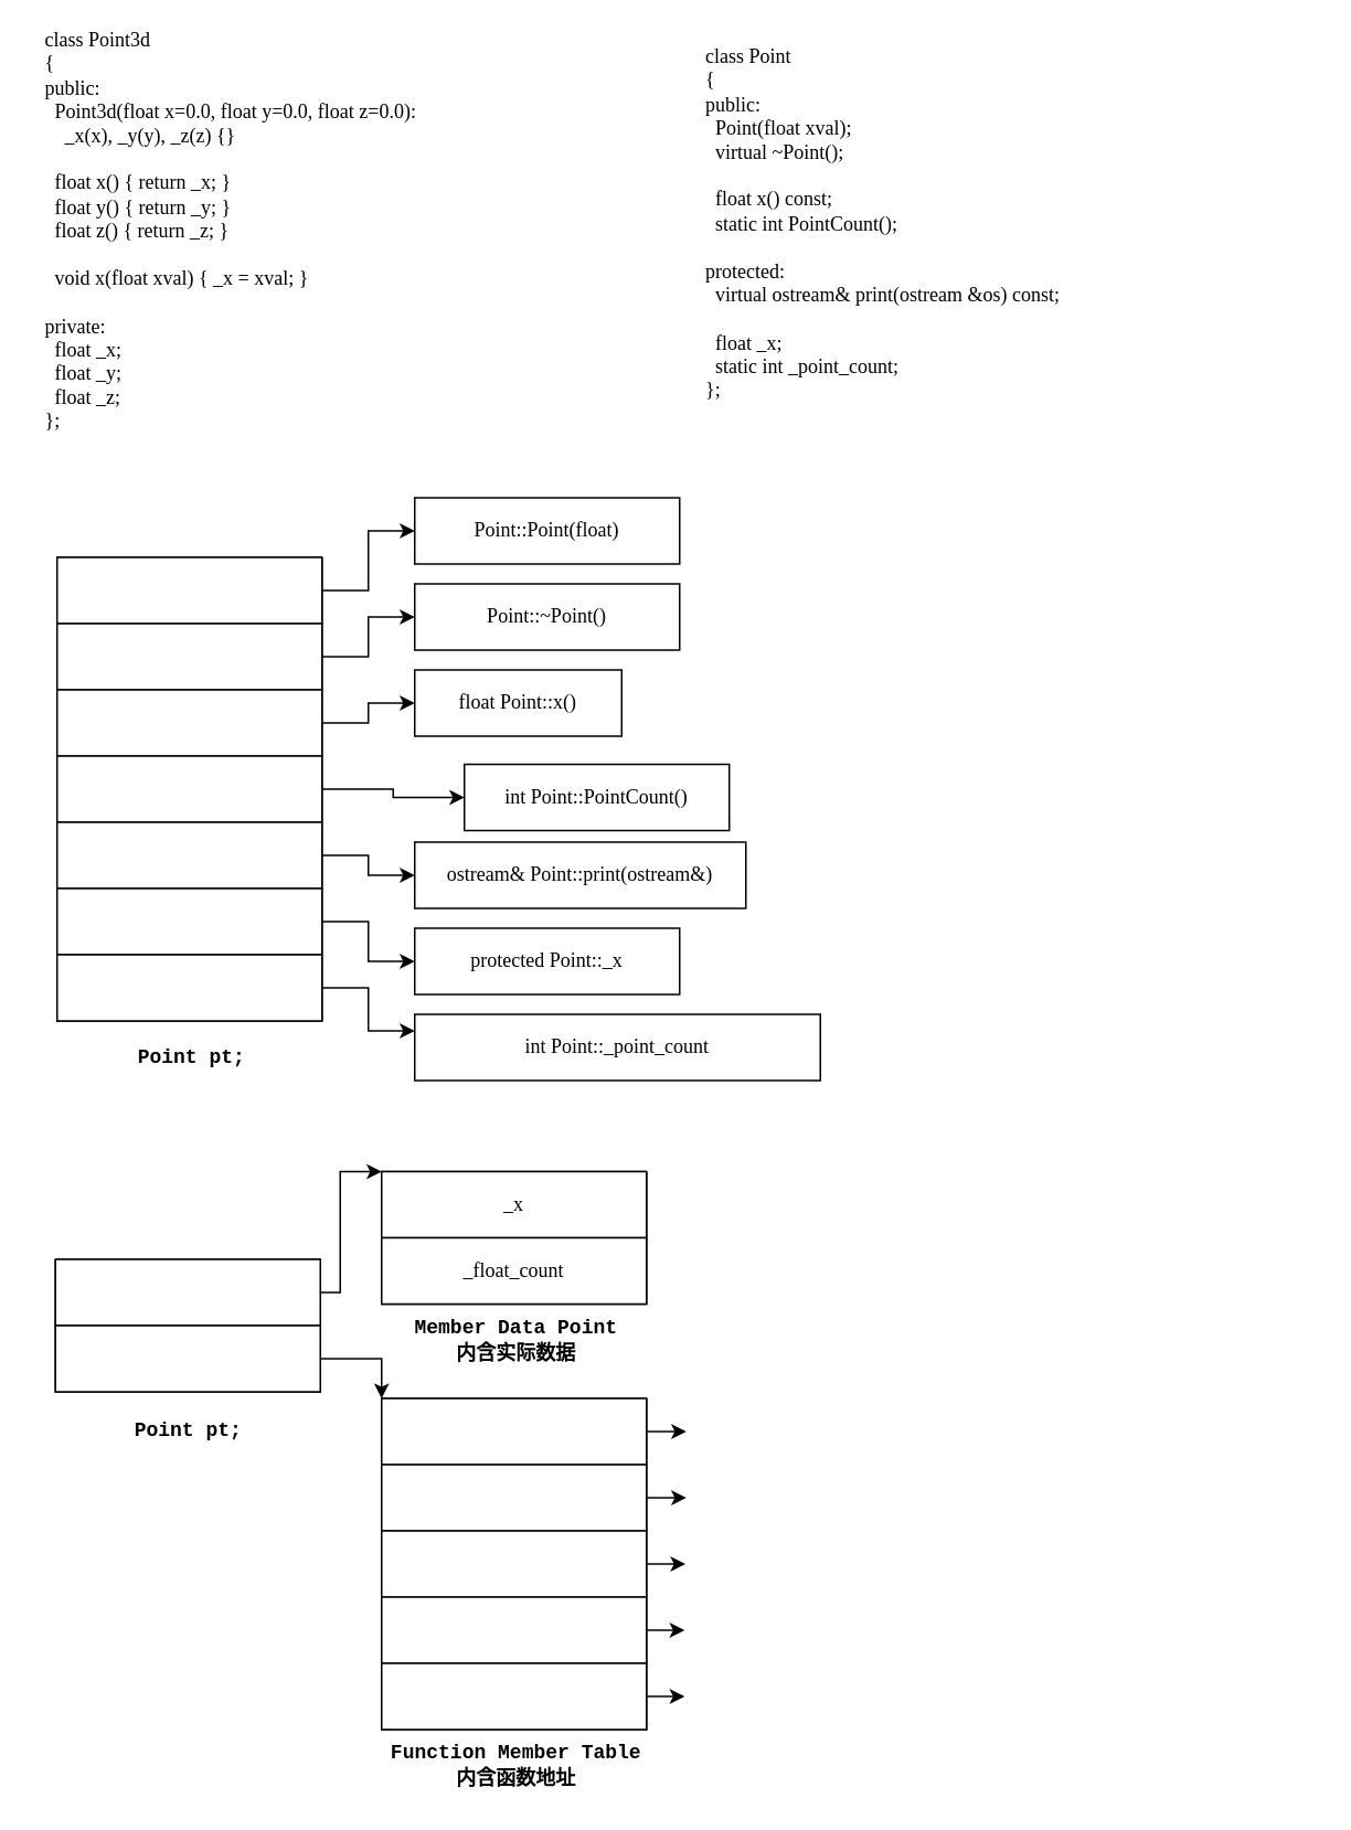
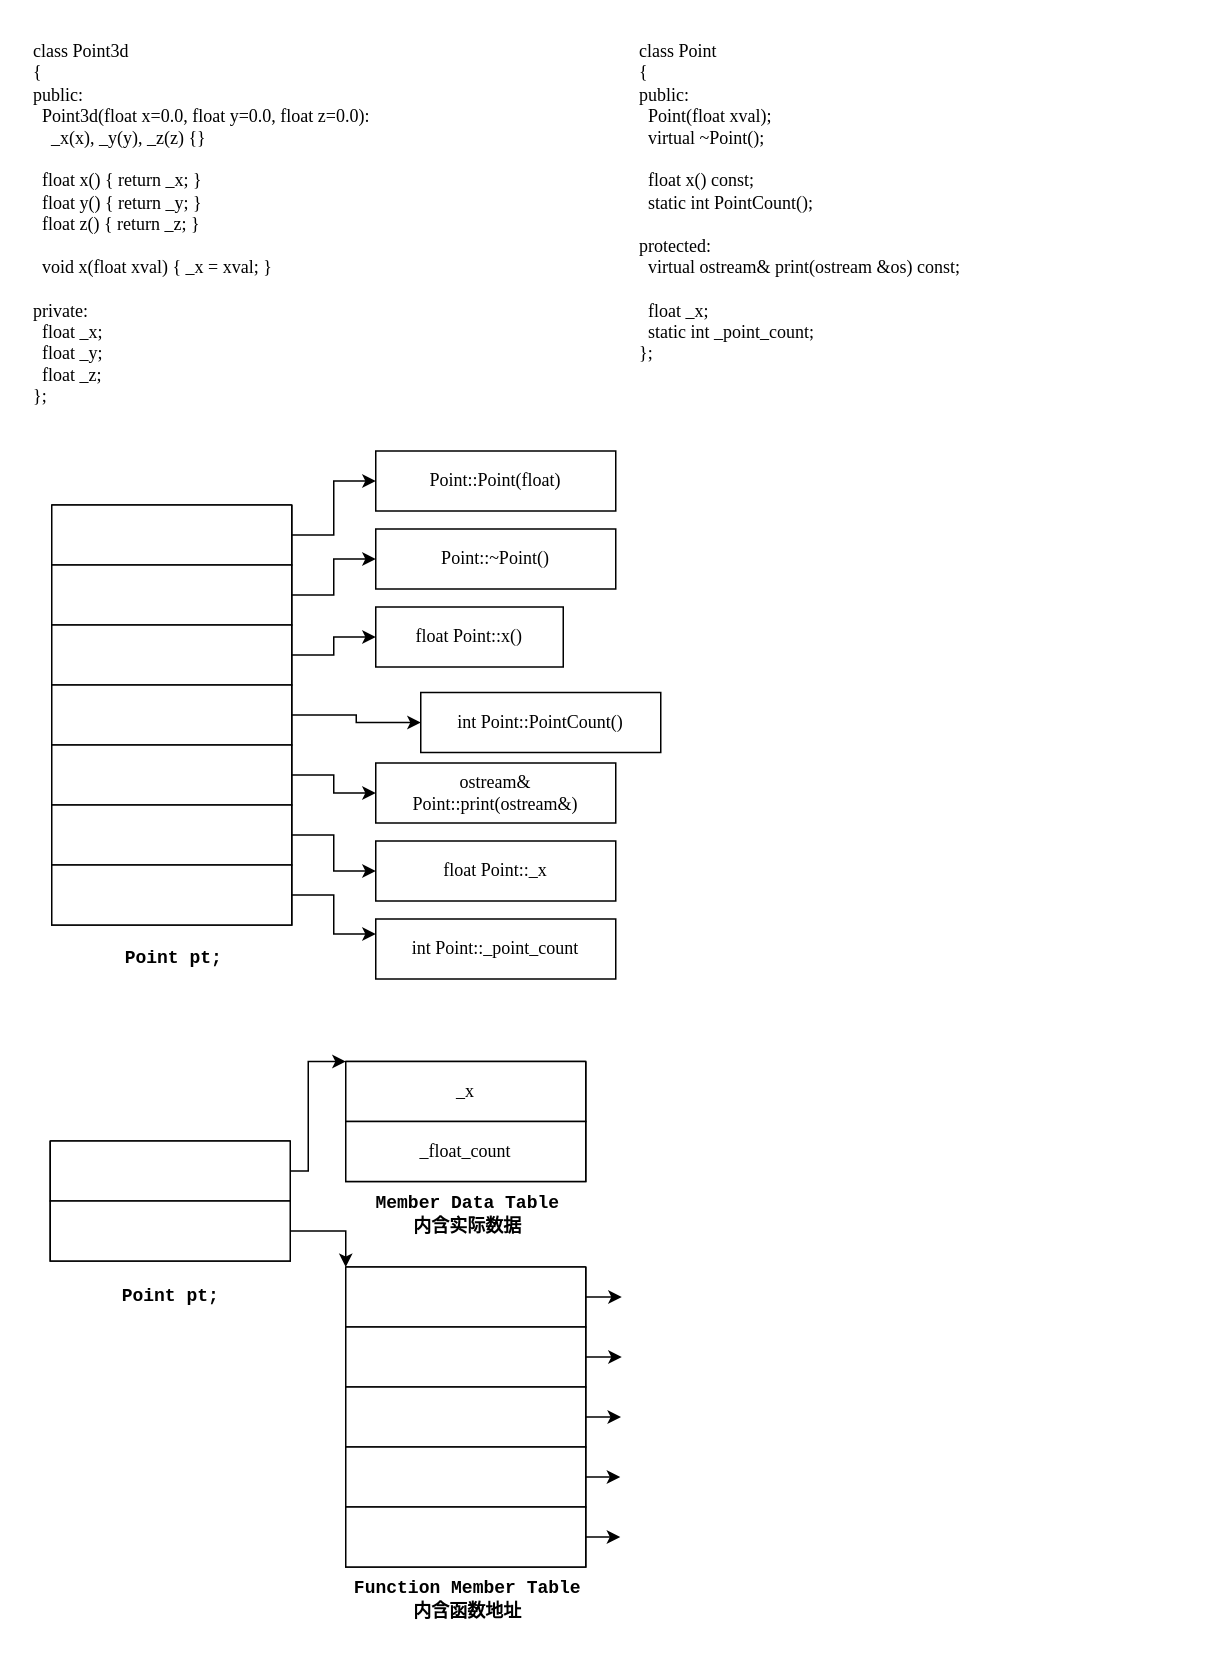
- <mxCell id="2" value="&lt;font face=&quot;Lucida Console&quot;&gt;class Point3d&amp;nbsp;&lt;br&gt;{&lt;br&gt;public:&lt;br&gt;&amp;nbsp; Point3d(float x=0.0, float y=0.0, float z=0.0):&lt;br&gt;&amp;nbsp; &amp;nbsp; _x(x), _y(y), _z(z) {}&lt;br&gt;&amp;nbsp;&amp;nbsp;&lt;br&gt;&amp;nbsp; float x() { return _x; }&lt;br&gt;&amp;nbsp; float y() { return _y; }&lt;br&gt;&amp;nbsp; float z() { return _z; }&lt;br&gt;&lt;br&gt;&amp;nbsp; void x(float xval) { _x = xval; }&lt;br&gt;&lt;br&gt;private:&lt;br&gt;&amp;nbsp; float _x;&lt;br&gt;&amp;nbsp; float _y;&lt;br&gt;&amp;nbsp; float _z;&lt;br&gt;};&lt;br&gt;&lt;/font&gt;" style="text;html=1;strokeColor=none;fillColor=none;align=left;verticalAlign=top;whiteSpace=wrap;rounded=0;" parent="1" vertex="1"><mxGeometry x="25" y="10" width="370" height="280" as="geometry" /></mxCell>
+ <mxCell id="2" value="&lt;font face=&quot;Lucida Console&quot;&gt;class Point3d&amp;nbsp;&lt;br&gt;{&lt;br&gt;public:&lt;br&gt;&amp;nbsp; Point3d(float x=0.0, float y=0.0, float z=0.0):&lt;br&gt;&amp;nbsp; &amp;nbsp; _x(x), _y(y), _z(z) {}&lt;br&gt;&amp;nbsp;&amp;nbsp;&lt;br&gt;&amp;nbsp; float x() { return _x; }&lt;br&gt;&amp;nbsp; float y() { return _y; }&lt;br&gt;&amp;nbsp; float z() { return _z; }&lt;br&gt;&lt;br&gt;&amp;nbsp; void x(float xval) { _x = xval; }&lt;br&gt;&lt;br&gt;private:&lt;br&gt;&amp;nbsp; float _x;&lt;br&gt;&amp;nbsp; float _y;&lt;br&gt;&amp;nbsp; float _z;&lt;br&gt;};&lt;br&gt;&lt;/font&gt;" style="text;html=1;strokeColor=none;fillColor=none;align=left;verticalAlign=top;whiteSpace=wrap;rounded=0;" parent="1" vertex="1"><mxGeometry x="20" y="20" width="370" height="280" as="geometry" /></mxCell>
- <mxCell id="17" value="ostream&amp;amp; Point::print(ostream&amp;amp;)" style="whiteSpace=wrap;html=1;align=center;fontFamily=Lucida Console;" parent="1" vertex="1"><mxGeometry x="250" y="508" width="200" height="40" as="geometry" /></mxCell>
+ <mxCell id="17" value="ostream&amp;amp; Point::print(ostream&amp;amp;)" style="whiteSpace=wrap;html=1;align=center;fontFamily=Lucida Console;" parent="1" vertex="1"><mxGeometry x="250" y="508" width="160" height="40" as="geometry" /></mxCell>
- <mxCell id="18" value="protected Point::_x" style="whiteSpace=wrap;html=1;align=center;fontFamily=Lucida Console;" parent="1" vertex="1"><mxGeometry x="250" y="560" width="160" height="40" as="geometry" /></mxCell>
+ <mxCell id="18" value="float Point::_x" style="whiteSpace=wrap;html=1;align=center;fontFamily=Lucida Console;" parent="1" vertex="1"><mxGeometry x="250" y="560" width="160" height="40" as="geometry" /></mxCell>
- <mxCell id="19" value="int Point::_point_count" style="whiteSpace=wrap;html=1;align=center;fontFamily=Lucida Console;" parent="1" vertex="1"><mxGeometry x="250" y="612" width="245" height="40" as="geometry" /></mxCell>
+ <mxCell id="19" value="int Point::_point_count" style="whiteSpace=wrap;html=1;align=center;fontFamily=Lucida Console;" parent="1" vertex="1"><mxGeometry x="250" y="612" width="160" height="40" as="geometry" /></mxCell>
- <mxCell id="41" value="&lt;font face=&quot;Courier New&quot;&gt;&lt;b&gt;Member Data Point&lt;br&gt;内含实际数据&lt;br&gt;&lt;/b&gt;&lt;/font&gt;" style="text;html=1;resizable=0;autosize=1;align=center;verticalAlign=middle;points=[];fillColor=none;strokeColor=none;rounded=0;" parent="1" vertex="1"><mxGeometry x="244.5" y="792" width="132" height="34" as="geometry" /></mxCell>
+ <mxCell id="41" value="&lt;font face=&quot;Courier New&quot;&gt;&lt;b&gt;Member Data Table&lt;br&gt;内含实际数据&lt;br&gt;&lt;/b&gt;&lt;/font&gt;" style="text;html=1;resizable=0;autosize=1;align=center;verticalAlign=middle;points=[];fillColor=none;strokeColor=none;rounded=0;" parent="1" vertex="1"><mxGeometry x="244.5" y="792" width="132" height="34" as="geometry" /></mxCell>
